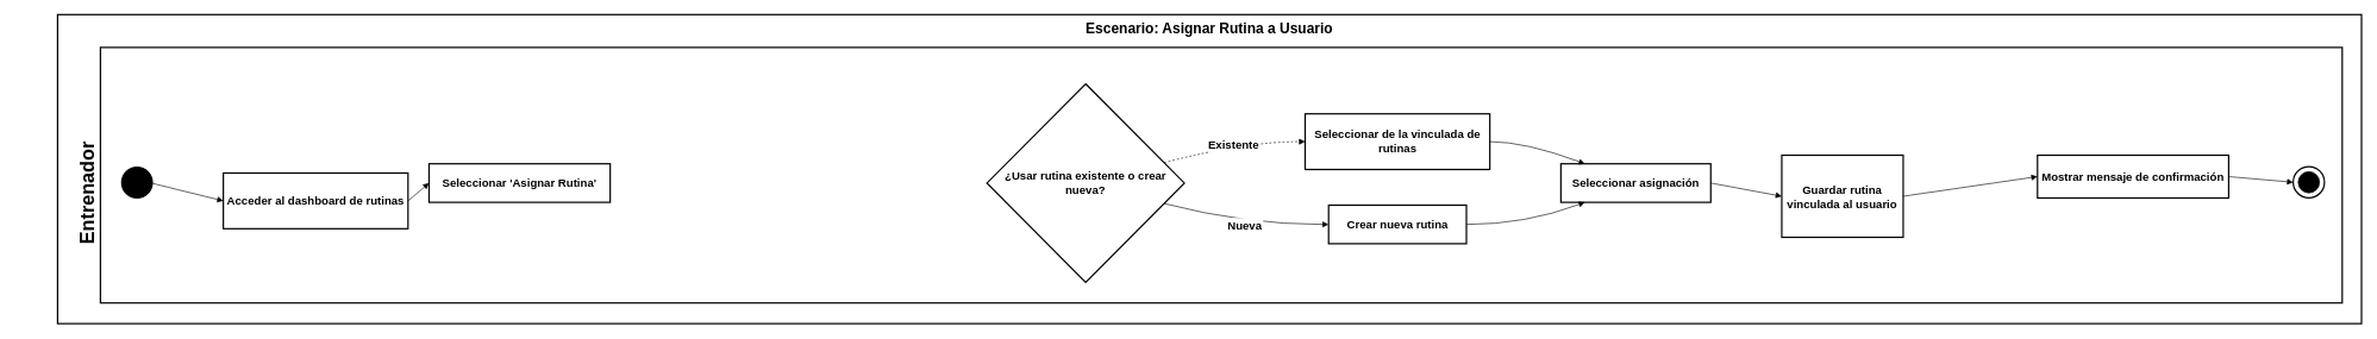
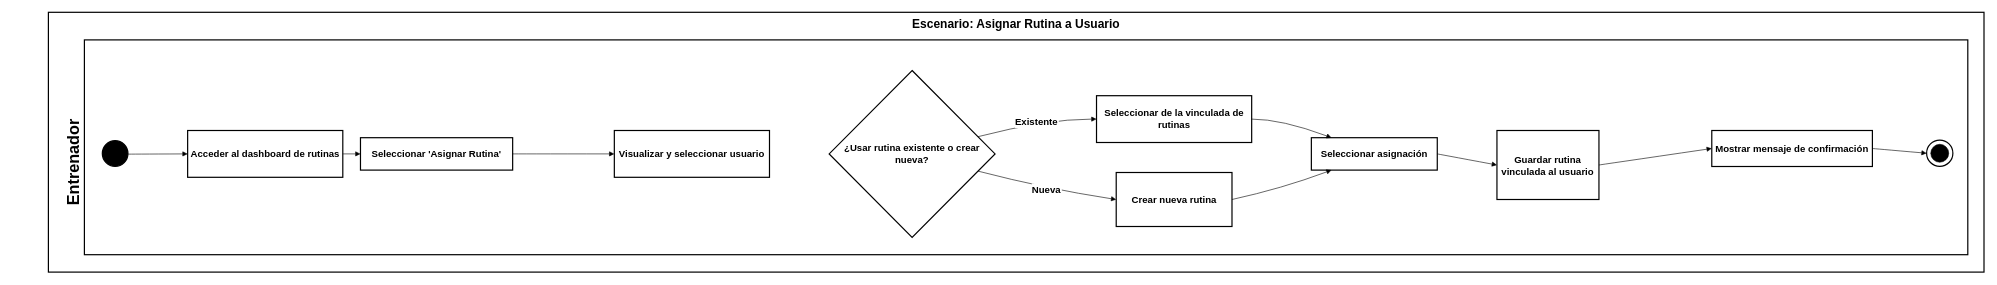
- <mxCell id="18" value="Existente" style="curved=1;startArrow=none;endArrow=block;exitX=1;exitY=0.37;entryX=0;entryY=0.5;rounded=0;fontSize=16;fontStyle=1;dashed=1;" parent="3" source="8" target="9" edge="1"><mxGeometry relative="1" as="geometry"><Array as="points"><mxPoint x="1602.322" y="132" /></Array></mxGeometry></mxCell>
+ <mxCell id="18" value="Existente" style="curved=1;startArrow=none;endArrow=block;exitX=1;exitY=0.37;entryX=0;entryY=0.5;rounded=0;fontSize=16;fontStyle=1" parent="3" source="8" target="9" edge="1"><mxGeometry relative="1" as="geometry"><Array as="points"><mxPoint x="1602.322" y="132" /></Array></mxGeometry></mxCell>
+ <mxCell id="17" value="" style="curved=1;startArrow=none;endArrow=block;exitX=1;exitY=0.5;entryX=0;entryY=0.5;rounded=0;" parent="3" source="6" target="7" edge="1"><mxGeometry relative="1" as="geometry"><Array as="points" /></mxGeometry></mxCell>
+ <mxCell id="7" value="Visualizar y seleccionar usuario" style="whiteSpace=wrap;strokeWidth=2;fontSize=16;fontStyle=1" parent="3" vertex="1"><mxGeometry x="883.217" y="151" width="258.599" height="78" as="geometry" /></mxCell>
- <mxCell id="5" value="Acceder al dashboard de rutinas" style="whiteSpace=wrap;strokeWidth=2;fontSize=16;fontStyle=1" parent="3" vertex="1"><mxGeometry x="172.068" y="176" width="258.599" height="78" as="geometry" /></mxCell>
+ <mxCell id="5" value="Acceder al dashboard de rutinas" style="whiteSpace=wrap;strokeWidth=2;fontSize=16;fontStyle=1" parent="3" vertex="1"><mxGeometry x="172.068" y="151" width="258.599" height="78" as="geometry" /></mxCell>
- <mxCell id="10" value="Crear nueva rutina" style="whiteSpace=wrap;strokeWidth=2;fontSize=16;fontStyle=1" parent="3" vertex="1"><mxGeometry x="1719.687" y="221" width="192.955" height="54" as="geometry" /></mxCell>
+ <mxCell id="10" value="Crear nueva rutina" style="whiteSpace=wrap;strokeWidth=2;fontSize=16;fontStyle=1" parent="3" vertex="1"><mxGeometry x="1719.687" y="221" width="192.955" height="90" as="geometry" /></mxCell>
